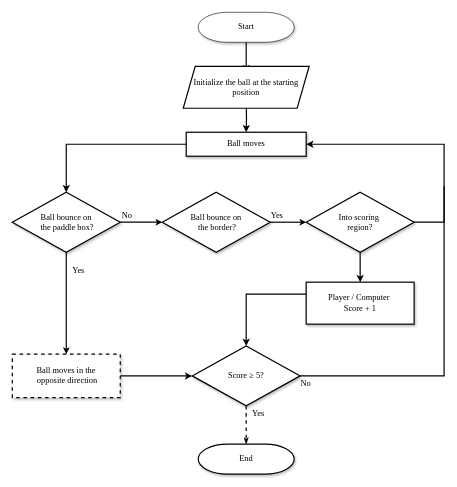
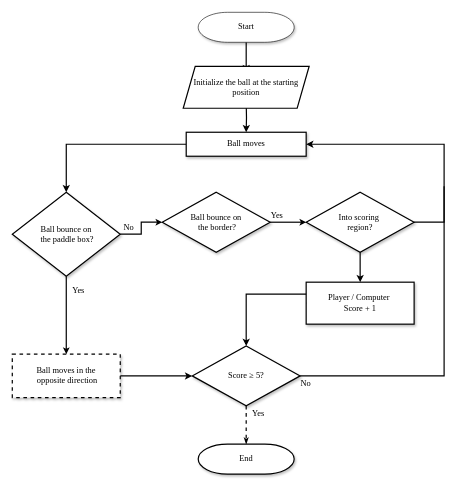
- <mxCell id="4" value="&lt;span style=&quot;background-color: initial; font-size: 14px;&quot;&gt;Ball bounce on&lt;/span&gt;&lt;div style=&quot;font-size: 14px;&quot;&gt;&lt;span style=&quot;background-color: initial; font-size: 14px;&quot;&gt;&amp;nbsp;the&amp;nbsp;&lt;/span&gt;&lt;span style=&quot;background-color: initial; font-size: 14px;&quot;&gt;paddle box?&lt;/span&gt;&lt;/div&gt;" style="rhombus;whiteSpace=wrap;html=1;rounded=0;shadow=1;labelBackgroundColor=none;strokeWidth=2;fontFamily=Verdana;fontSize=14;align=center;" parent="1" vertex="1"><mxGeometry x="20" y="320" width="180" height="100" as="geometry" /></mxCell>
+ <mxCell id="4" value="&lt;span style=&quot;background-color: initial; font-size: 14px;&quot;&gt;Ball bounce on&lt;/span&gt;&lt;div style=&quot;font-size: 14px;&quot;&gt;&lt;span style=&quot;background-color: initial; font-size: 14px;&quot;&gt;&amp;nbsp;the&amp;nbsp;&lt;/span&gt;&lt;span style=&quot;background-color: initial; font-size: 14px;&quot;&gt;paddle box?&lt;/span&gt;&lt;/div&gt;" style="rhombus;whiteSpace=wrap;html=1;rounded=0;shadow=1;labelBackgroundColor=none;strokeWidth=2;fontFamily=Verdana;fontSize=14;align=center;" parent="1" vertex="1"><mxGeometry x="20" y="320" width="180" height="140" as="geometry" /></mxCell>
